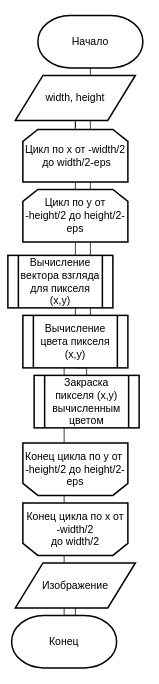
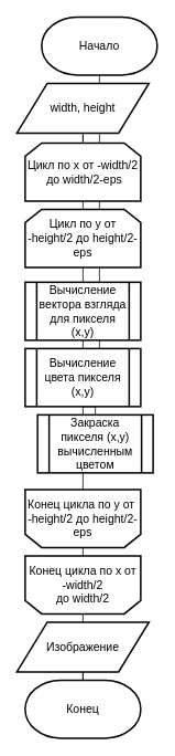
- <mxCell id="15" value="Вычисление вектора взгляда для пикселя (x,y)" style="shape=process;whiteSpace=wrap;html=1;backgroundOutline=1;strokeWidth=2;fontSize=14;" parent="1" vertex="1"><mxGeometry x="10" y="340" width="140" height="70" as="geometry" /></mxCell>
+ <mxCell id="15" value="Вычисление вектора взгляда для пикселя (x,y)" style="shape=process;whiteSpace=wrap;html=1;backgroundOutline=1;strokeWidth=2;fontSize=14;" parent="1" vertex="1"><mxGeometry x="30" y="340" width="140" height="70" as="geometry" /></mxCell>
- <mxCell id="2" value="Конец" style="strokeWidth=2;html=1;shape=mxgraph.flowchart.terminator;whiteSpace=wrap;fontSize=14;" parent="1" vertex="1"><mxGeometry x="15" y="820" width="140" height="70" as="geometry" /></mxCell>
+ <mxCell id="2" value="Конец" style="strokeWidth=2;html=1;shape=mxgraph.flowchart.terminator;whiteSpace=wrap;fontSize=14;" parent="1" vertex="1"><mxGeometry x="30" y="820" width="140" height="70" as="geometry" /></mxCell>
